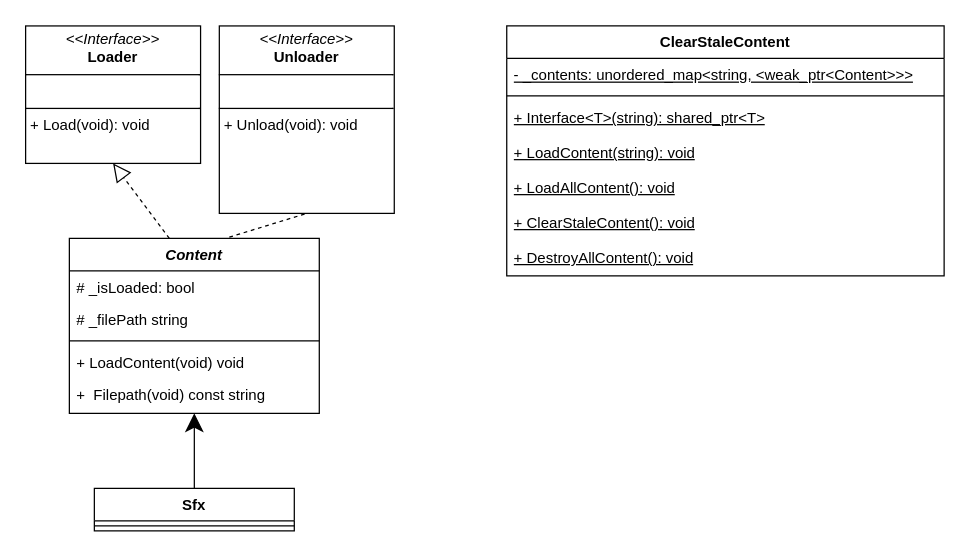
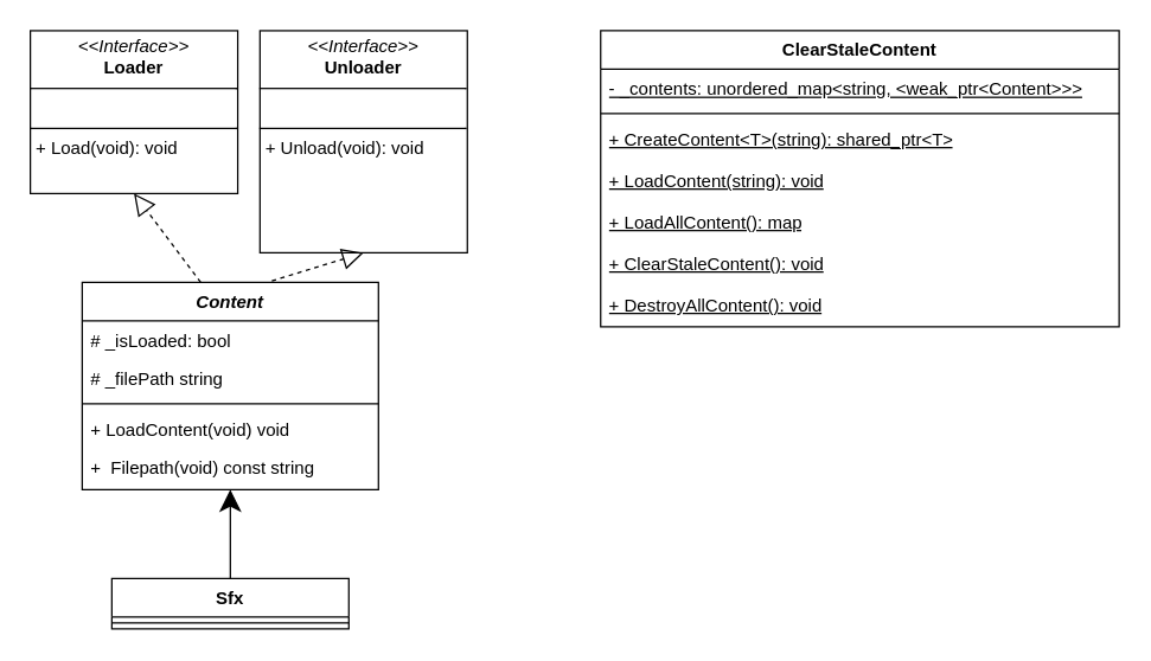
- <mxCell id="13" value="+ Interface&amp;lt;T&amp;gt;(string): shared_ptr&amp;lt;T&amp;gt;" style="text;strokeColor=none;fillColor=none;align=left;verticalAlign=top;spacingLeft=4;spacingRight=4;overflow=hidden;rotatable=0;points=[[0,0.5],[1,0.5]];portConstraint=eastwest;whiteSpace=wrap;html=1;fontStyle=4" vertex="1" parent="10"><mxGeometry y="60" width="350" height="28" as="geometry" /></mxCell>
+ <mxCell id="13" value="+ CreateContent&amp;lt;T&amp;gt;(string): shared_ptr&amp;lt;T&amp;gt;" style="text;strokeColor=none;fillColor=none;align=left;verticalAlign=top;spacingLeft=4;spacingRight=4;overflow=hidden;rotatable=0;points=[[0,0.5],[1,0.5]];portConstraint=eastwest;whiteSpace=wrap;html=1;fontStyle=4" vertex="1" parent="10"><mxGeometry y="60" width="350" height="28" as="geometry" /></mxCell>
- <mxCell id="15" value="+ LoadAllContent(): void" style="text;strokeColor=none;fillColor=none;align=left;verticalAlign=top;spacingLeft=4;spacingRight=4;overflow=hidden;rotatable=0;points=[[0,0.5],[1,0.5]];portConstraint=eastwest;whiteSpace=wrap;html=1;fontStyle=4" vertex="1" parent="10"><mxGeometry y="116" width="350" height="28" as="geometry" /></mxCell>
+ <mxCell id="15" value="+ LoadAllContent(): map" style="text;strokeColor=none;fillColor=none;align=left;verticalAlign=top;spacingLeft=4;spacingRight=4;overflow=hidden;rotatable=0;points=[[0,0.5],[1,0.5]];portConstraint=eastwest;whiteSpace=wrap;html=1;fontStyle=4" vertex="1" parent="10"><mxGeometry y="116" width="350" height="28" as="geometry" /></mxCell>
- <mxCell id="22" value="" style="endArrow=none;dashed=1;endFill=0;endSize=12;html=1;rounded=0;exitX=0.64;exitY=-0.007;exitDx=0;exitDy=0;exitPerimeter=0;entryX=0.5;entryY=1;entryDx=0;entryDy=0;" edge="1" parent="1" source="2" target="21"><mxGeometry width="160" relative="1" as="geometry"><mxPoint x="225" y="170" as="sourcePoint" /><mxPoint x="385" y="170" as="targetPoint" /></mxGeometry></mxCell>
+ <mxCell id="22" value="" style="endArrow=block;dashed=1;endFill=0;endSize=12;html=1;rounded=0;exitX=0.64;exitY=-0.007;exitDx=0;exitDy=0;exitPerimeter=0;entryX=0.5;entryY=1;entryDx=0;entryDy=0;" edge="1" parent="1" source="2" target="21"><mxGeometry width="160" relative="1" as="geometry"><mxPoint x="225" y="170" as="sourcePoint" /><mxPoint x="385" y="170" as="targetPoint" /></mxGeometry></mxCell>
